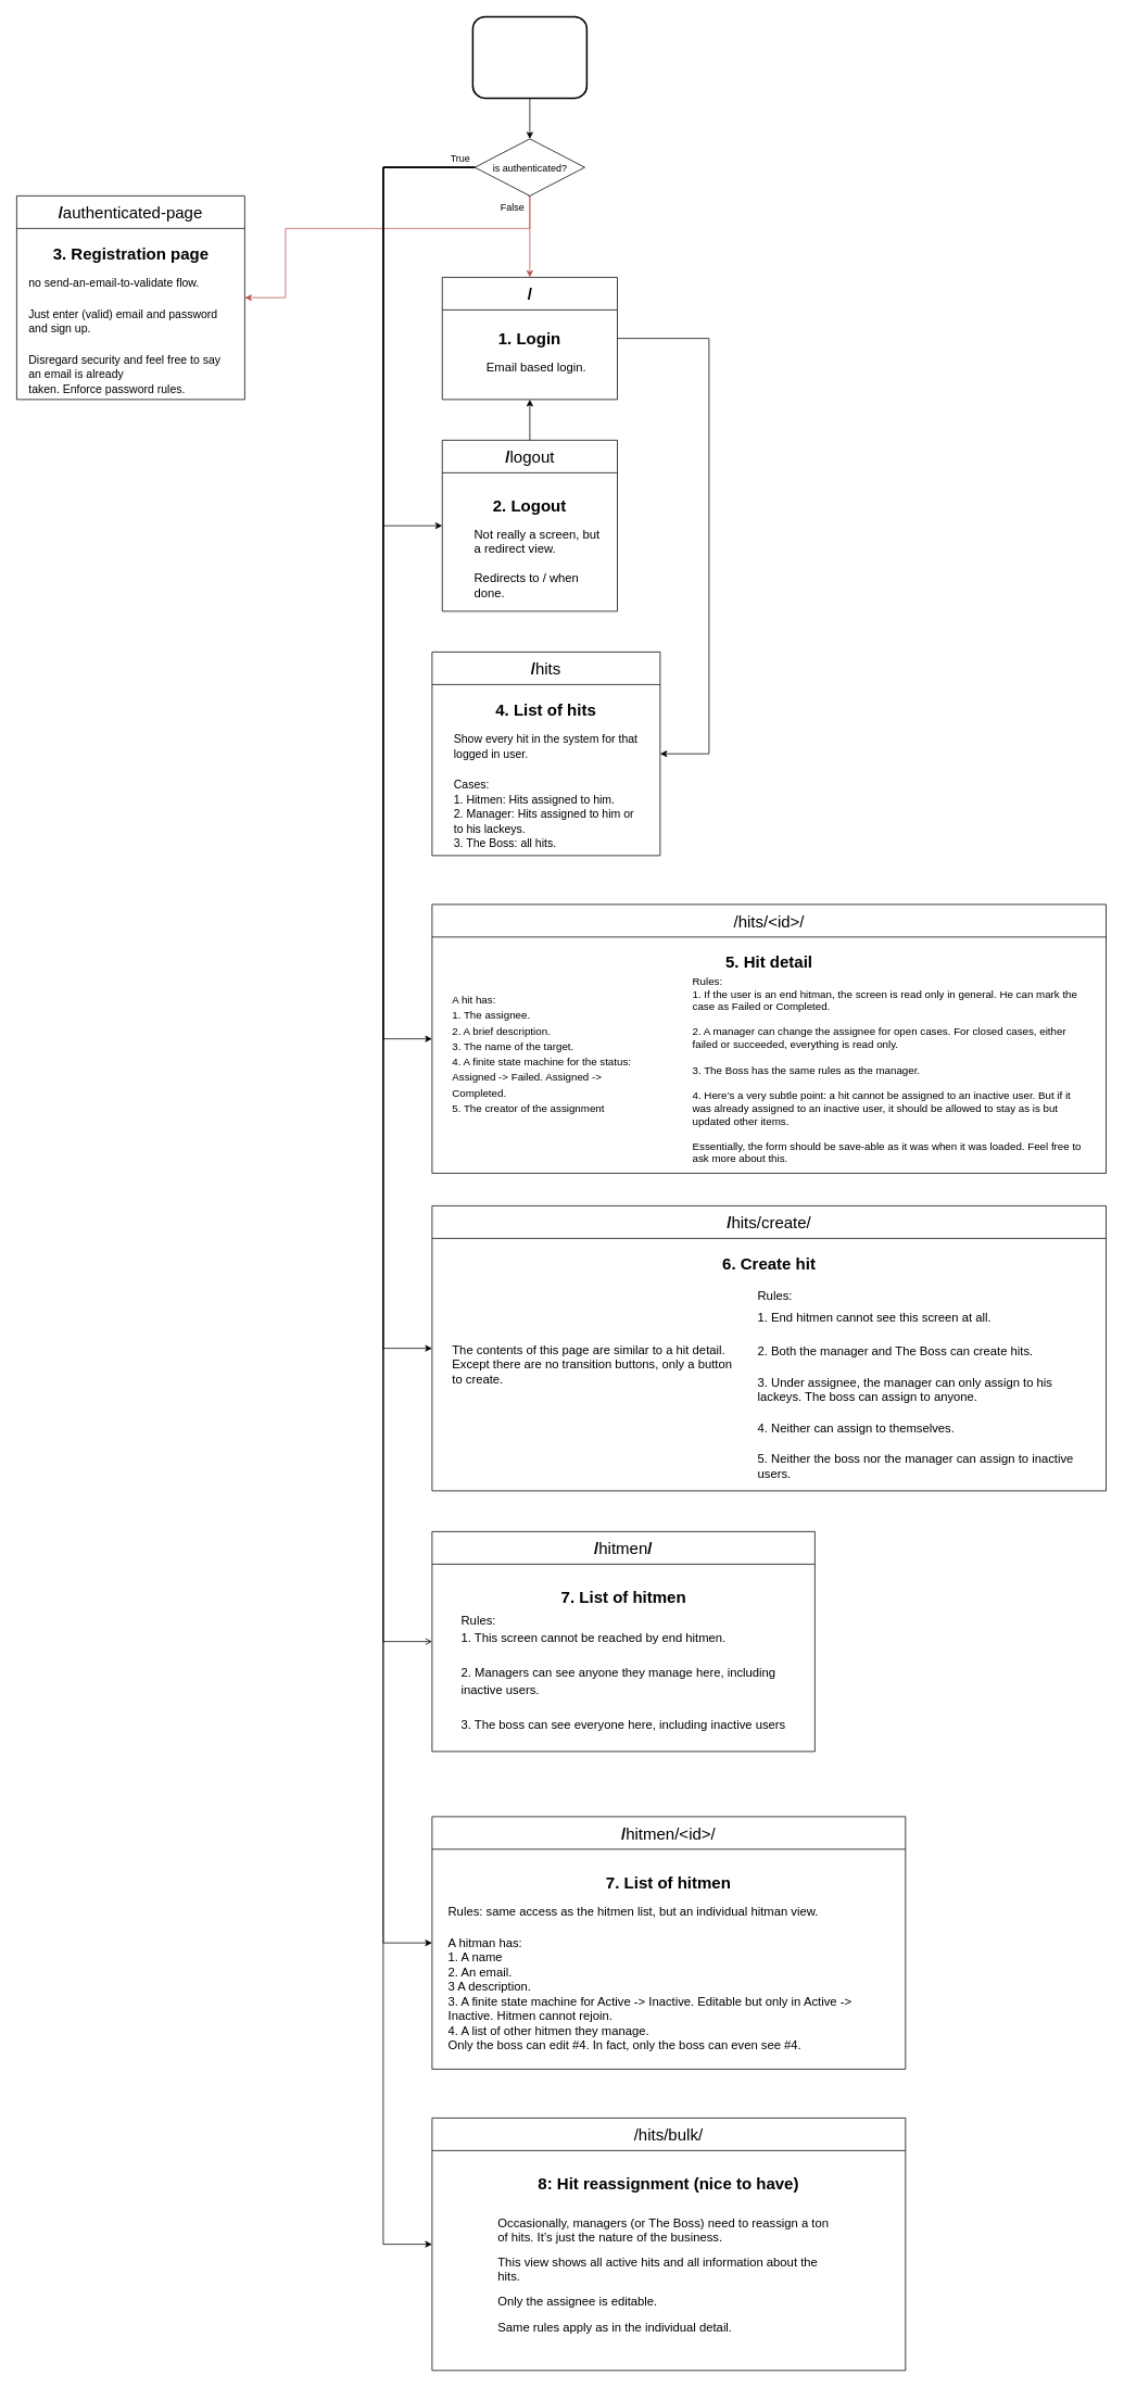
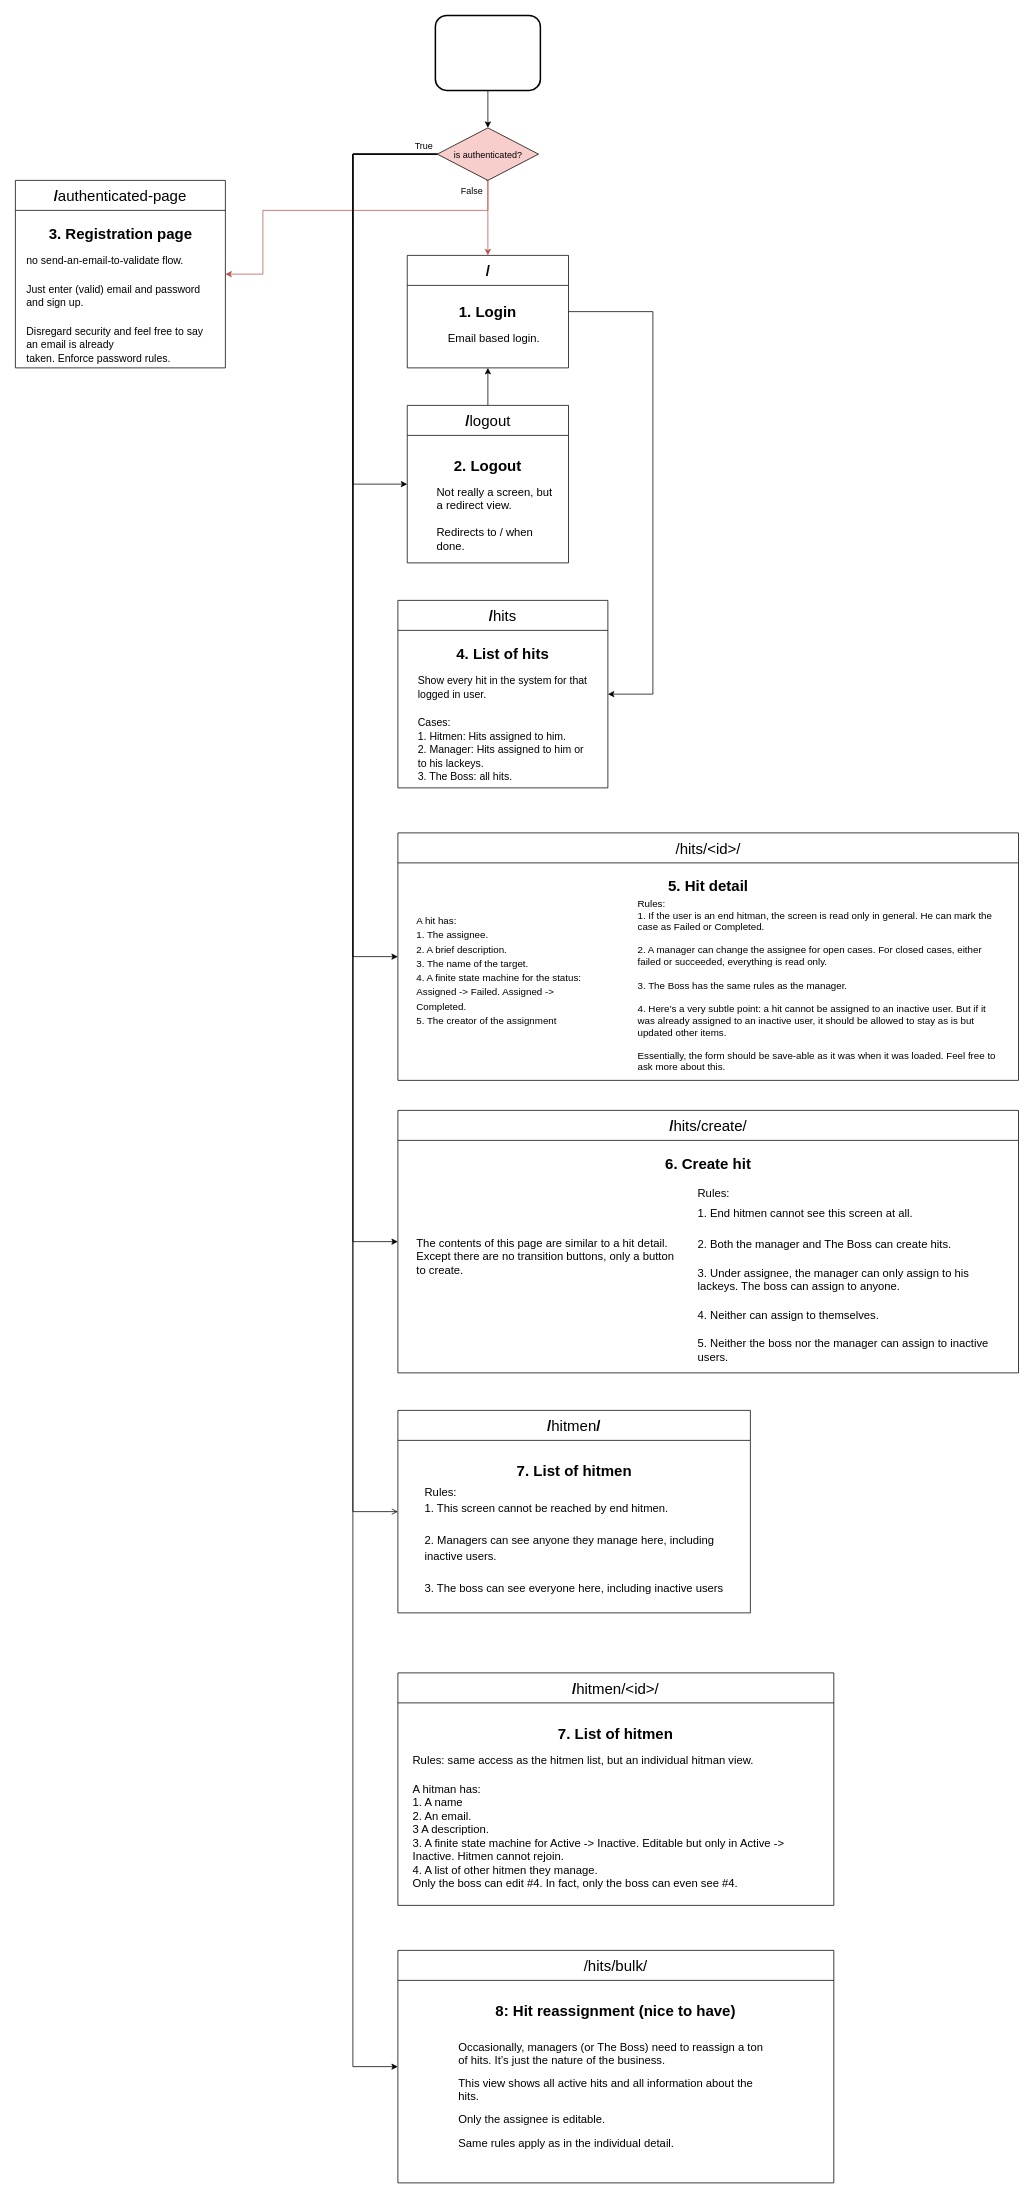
- <mxCell id="14" value="&lt;p style=&quot;line-height: 50%; font-size: 12px;&quot;&gt;&lt;font style=&quot;font-size: 12px;&quot;&gt;is authenticated?&lt;br&gt;&lt;/font&gt;&lt;/p&gt;" style="rhombus;whiteSpace=wrap;html=1;strokeWidth=1;fontSize=44;" vertex="1" parent="1"><mxGeometry x="582.5" y="170" width="135" height="70" as="geometry" /></mxCell>
+ <mxCell id="14" value="&lt;p style=&quot;line-height: 50%; font-size: 12px;&quot;&gt;&lt;font style=&quot;font-size: 12px;&quot;&gt;is authenticated?&lt;br&gt;&lt;/font&gt;&lt;/p&gt;" style="rhombus;whiteSpace=wrap;html=1;strokeWidth=1;fontSize=44;fillColor=#f8cecc;" vertex="1" parent="1"><mxGeometry x="582.5" y="170" width="135" height="70" as="geometry" /></mxCell>
- <mxCell id="12" style="edgeStyle=orthogonalEdgeStyle;rounded=0;sketch=0;jumpStyle=none;orthogonalLoop=1;jettySize=auto;html=1;exitX=0;exitY=0.5;exitDx=0;exitDy=0;entryX=0;entryY=0.5;entryDx=0;entryDy=0;shadow=0;strokeColor=default;fontSize=15;endArrow=classic;endFill=1;" edge="1" parent="1" source="14" target="41"><mxGeometry relative="1" as="geometry"><Array as="points"><mxPoint x="470" y="205" /><mxPoint x="470" y="2385" /></Array></mxGeometry></mxCell>
